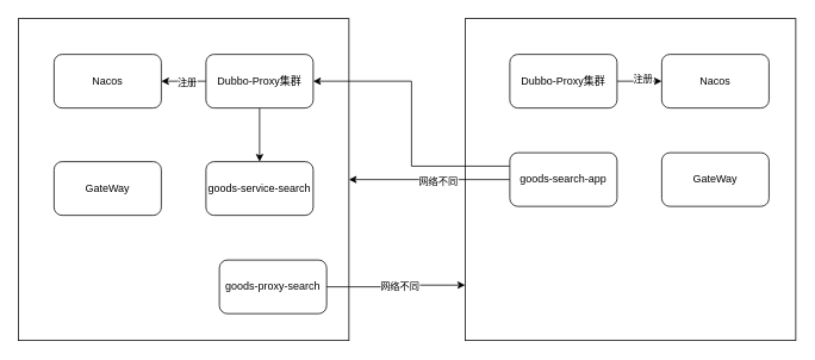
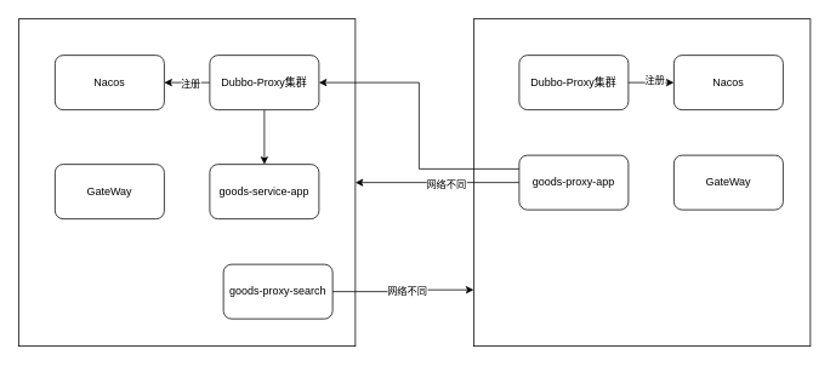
- <mxCell id="15" value="goods-search-app" style="rounded=1;whiteSpace=wrap;html=1;" vertex="1" parent="1"><mxGeometry x="570" y="170" width="120" height="60" as="geometry" /></mxCell>
+ <mxCell id="15" value="goods-proxy-app" style="rounded=1;whiteSpace=wrap;html=1;" vertex="1" parent="1"><mxGeometry x="570" y="170" width="120" height="60" as="geometry" /></mxCell>
- <mxCell id="11" value="goods-service-search" style="rounded=1;whiteSpace=wrap;html=1;" vertex="1" parent="1"><mxGeometry x="230" y="180" width="120" height="60" as="geometry" /></mxCell>
+ <mxCell id="11" value="goods-service-app" style="rounded=1;whiteSpace=wrap;html=1;" vertex="1" parent="1"><mxGeometry x="230" y="180" width="120" height="60" as="geometry" /></mxCell>
